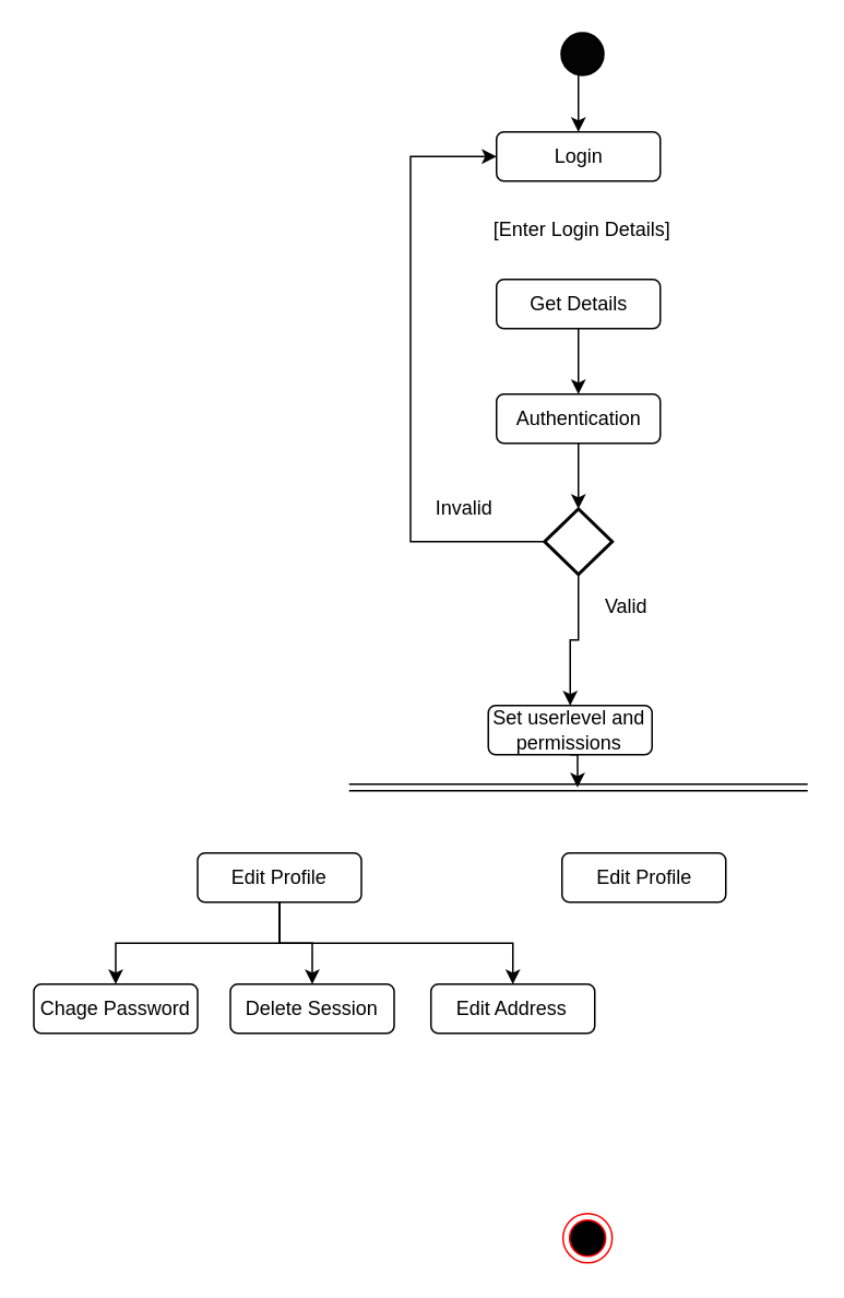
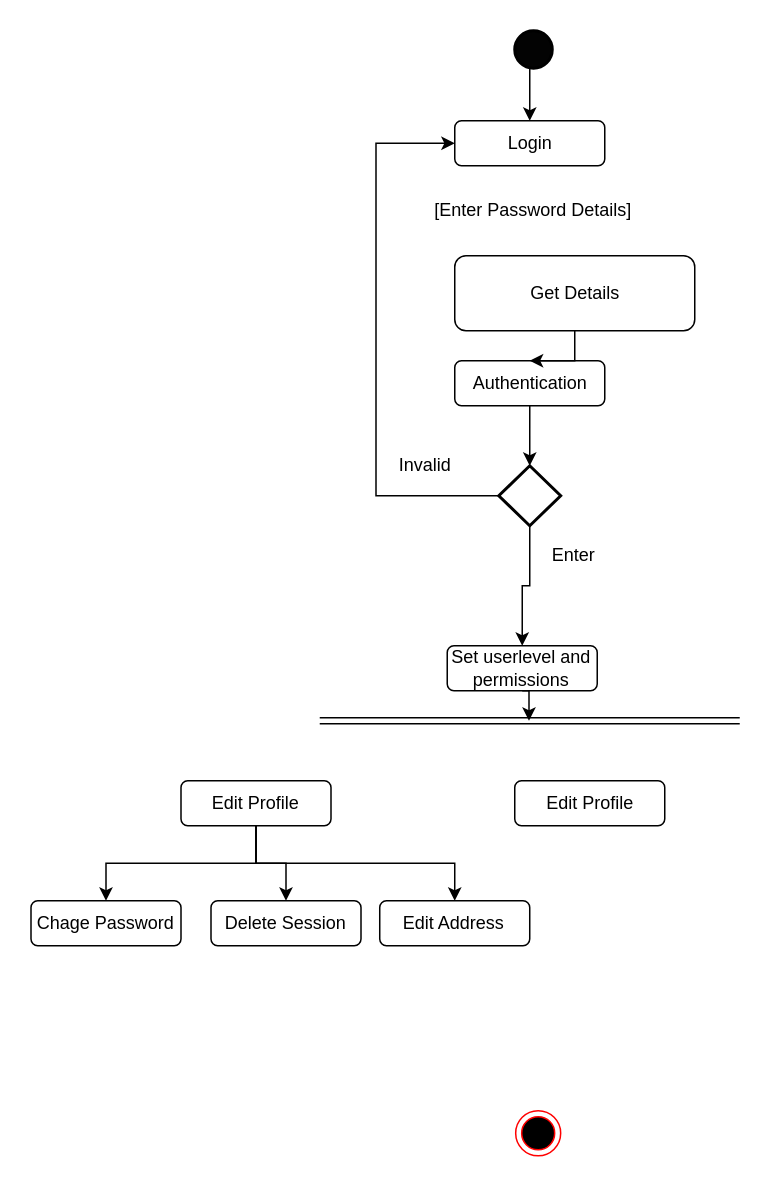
- <mxCell id="25" value="[Enter Login Details]" style="text;html=1;strokeColor=none;fillColor=none;align=center;verticalAlign=middle;whiteSpace=wrap;rounded=0;" vertex="1" parent="1"><mxGeometry x="230" y="130" width="250" height="20" as="geometry" /></mxCell>
+ <mxCell id="25" value="[Enter Password Details]" style="text;html=1;strokeColor=none;fillColor=none;align=center;verticalAlign=middle;whiteSpace=wrap;rounded=0;" vertex="1" parent="1"><mxGeometry x="230" y="130" width="250" height="20" as="geometry" /></mxCell>
- <mxCell id="6" value="Get Details" style="shape=rect;rounded=1;html=1;whiteSpace=wrap;align=center;fillColor=none;" vertex="1" parent="1"><mxGeometry x="302.5" y="170" width="100" height="30" as="geometry" /></mxCell>
+ <mxCell id="6" value="Get Details" style="shape=rect;rounded=1;html=1;whiteSpace=wrap;align=center;fillColor=none;" vertex="1" parent="1"><mxGeometry x="302.5" y="170" width="160" height="50" as="geometry" /></mxCell>
- <mxCell id="24" value="Valid" style="text;html=1;strokeColor=none;fillColor=none;align=center;verticalAlign=middle;whiteSpace=wrap;rounded=0;" vertex="1" parent="1"><mxGeometry x="362.49" y="360" width="40" height="20" as="geometry" /></mxCell>
+ <mxCell id="24" value="Enter" style="text;html=1;strokeColor=none;fillColor=none;align=center;verticalAlign=middle;whiteSpace=wrap;rounded=0;" vertex="1" parent="1"><mxGeometry x="362.49" y="360" width="40" height="20" as="geometry" /></mxCell>
- <mxCell id="17" value="Edit Address" style="shape=rect;rounded=1;html=1;whiteSpace=wrap;align=center;fillColor=none;" vertex="1" parent="1"><mxGeometry x="262.49" y="600" width="100" height="30" as="geometry" /></mxCell>
+ <mxCell id="17" value="Edit Address" style="shape=rect;rounded=1;html=1;whiteSpace=wrap;align=center;fillColor=none;" vertex="1" parent="1"><mxGeometry x="252.49" y="600" width="100" height="30" as="geometry" /></mxCell>
